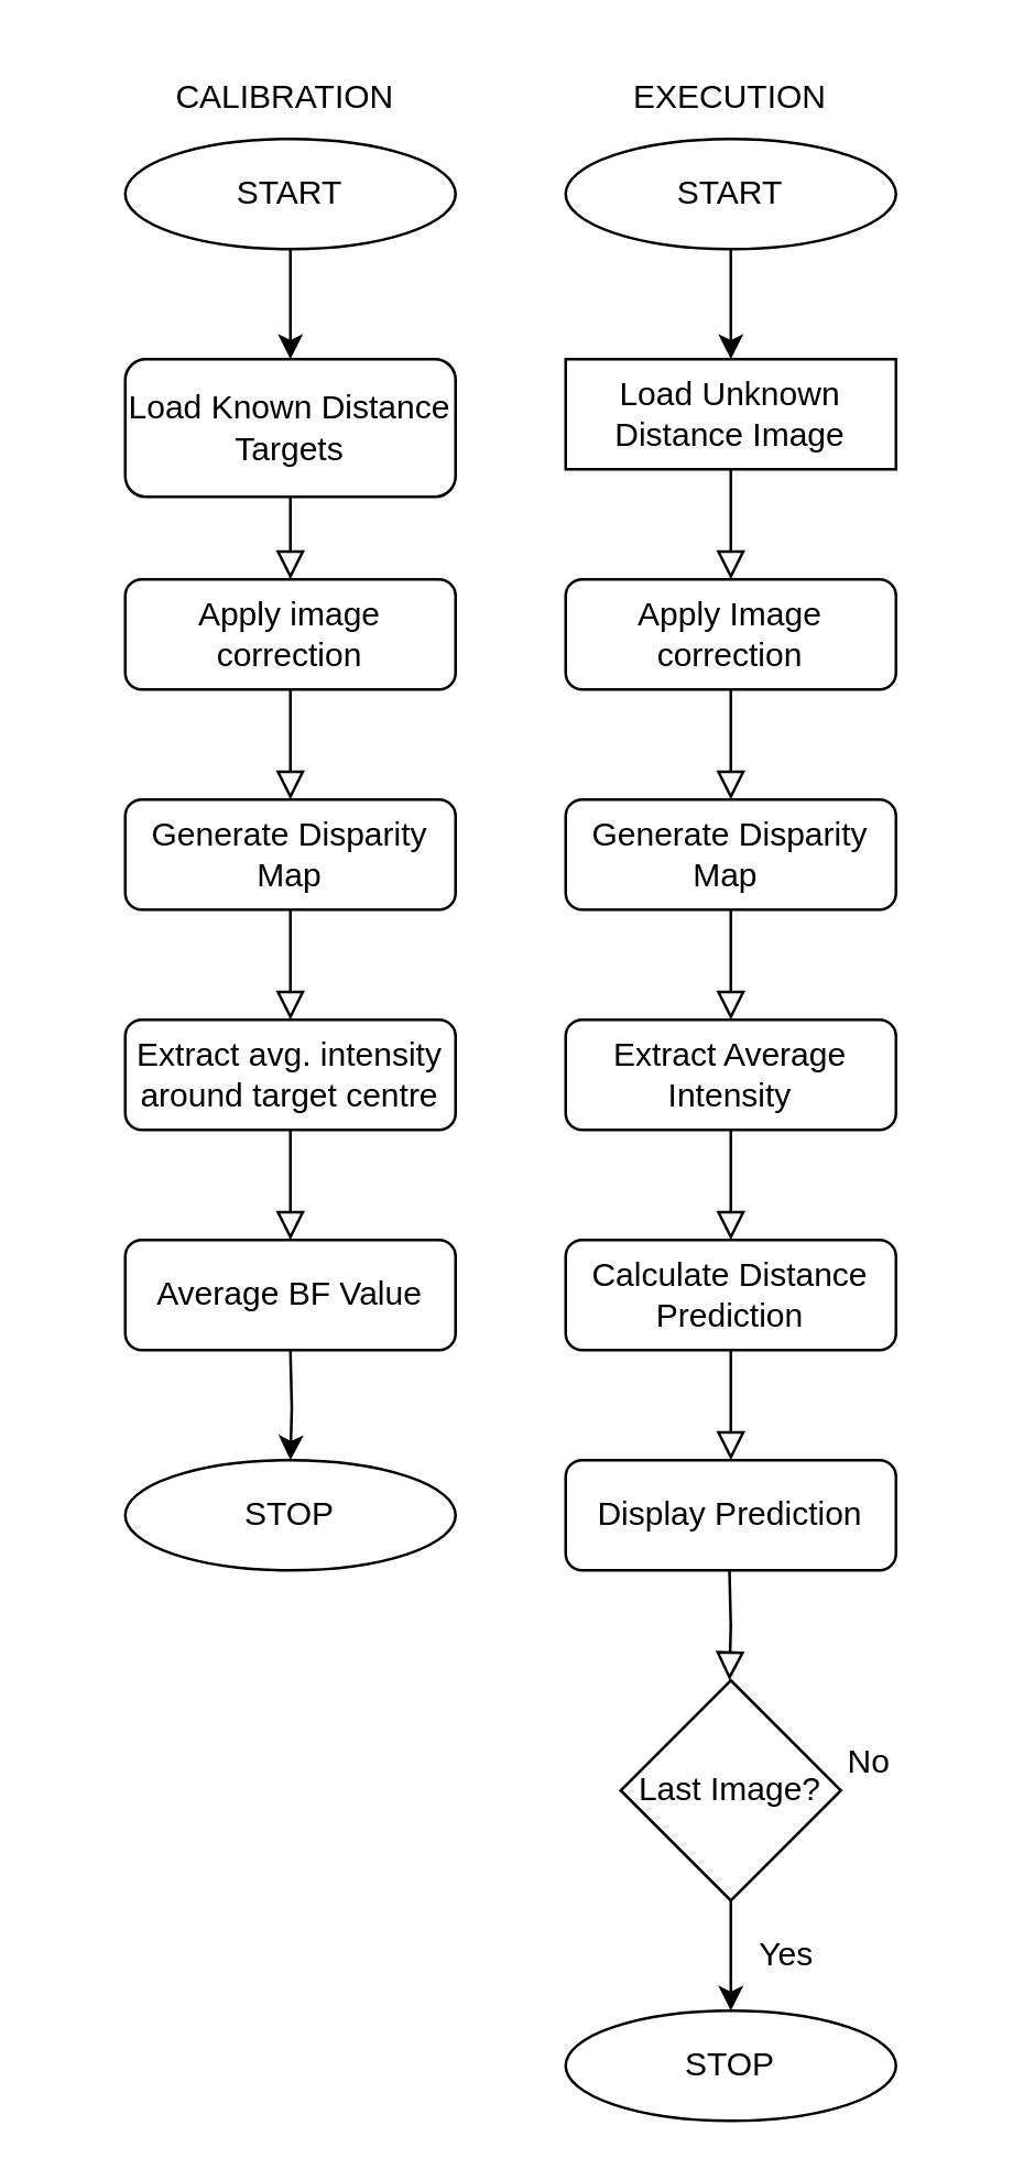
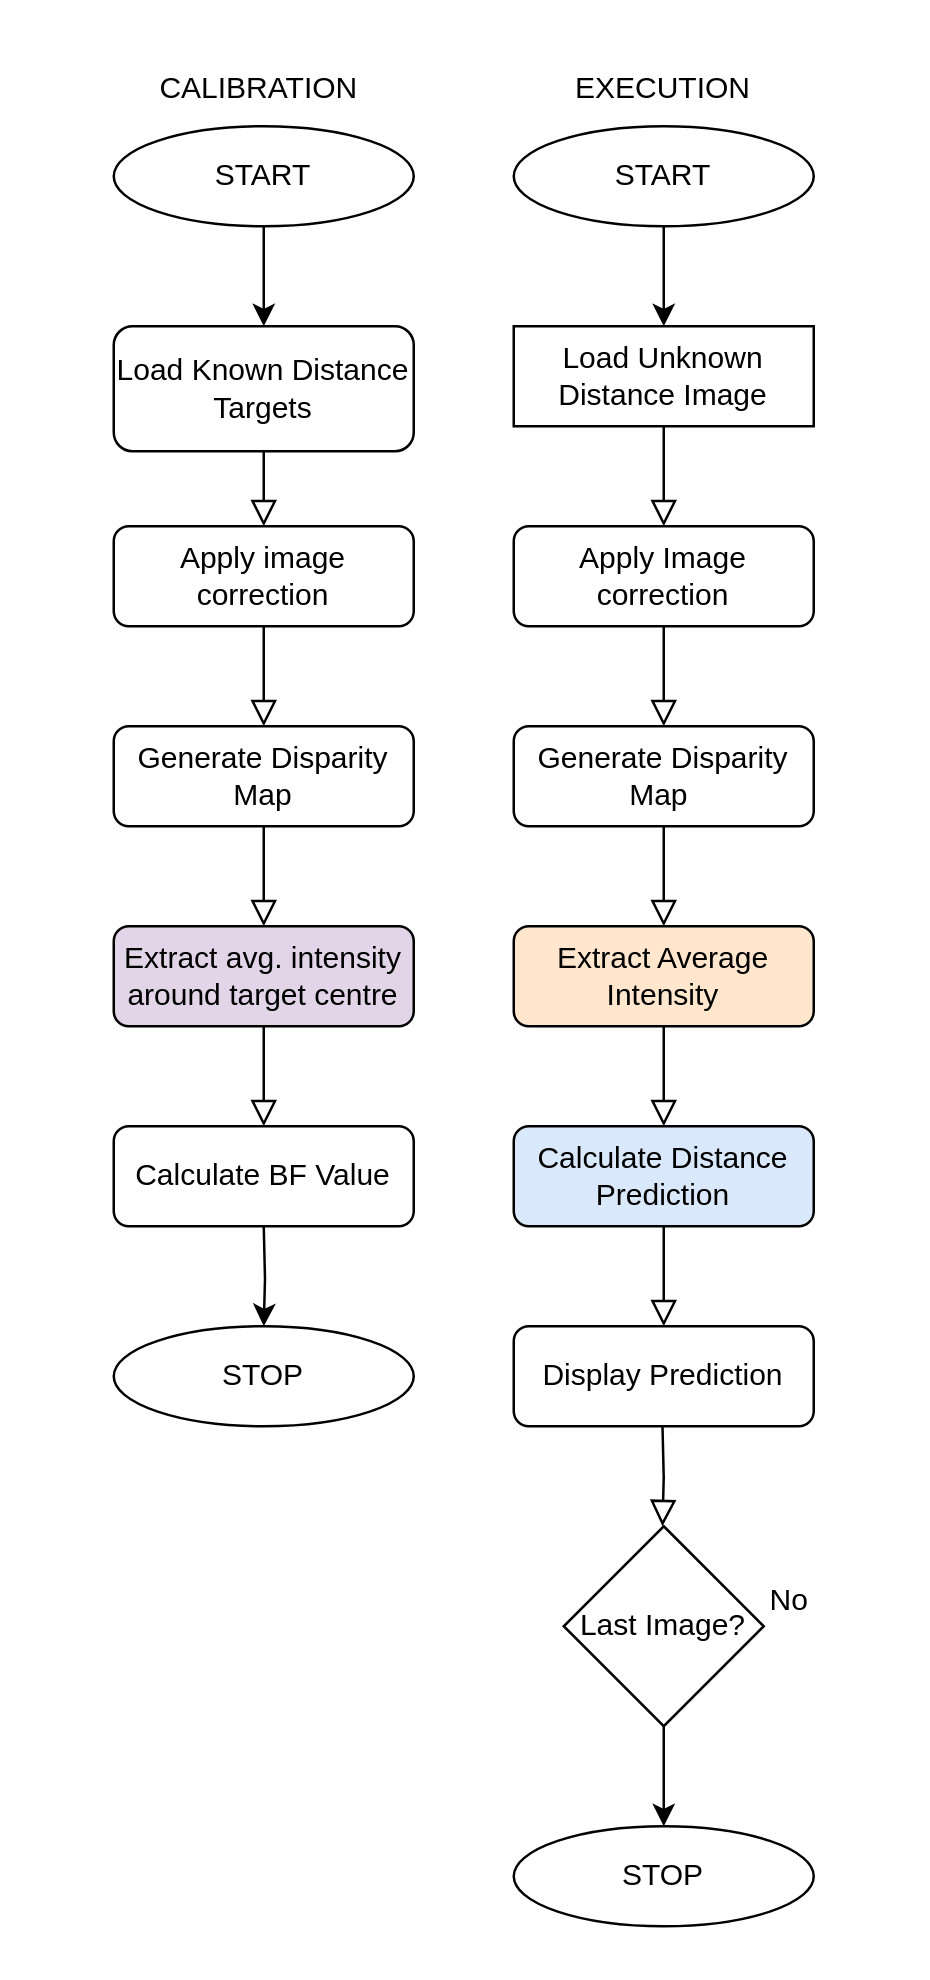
- <mxCell id="9" value="Extract avg. intensity around target centre" style="rounded=1;whiteSpace=wrap;html=1;fontSize=12;glass=0;strokeWidth=1;shadow=0;" vertex="1" parent="1"><mxGeometry x="45" y="370" width="120" height="40" as="geometry" /></mxCell>
+ <mxCell id="9" value="Extract avg. intensity around target centre" style="rounded=1;whiteSpace=wrap;html=1;fontSize=12;glass=0;strokeWidth=1;shadow=0;fillColor=#e1d5e7;" vertex="1" parent="1"><mxGeometry x="45" y="370" width="120" height="40" as="geometry" /></mxCell>
- <mxCell id="20" value="Extract Average Intensity" style="rounded=1;whiteSpace=wrap;html=1;fontSize=12;glass=0;strokeWidth=1;shadow=0;" vertex="1" parent="1"><mxGeometry x="205" y="370" width="120" height="40" as="geometry" /></mxCell>
+ <mxCell id="20" value="Extract Average Intensity" style="rounded=1;whiteSpace=wrap;html=1;fontSize=12;glass=0;strokeWidth=1;shadow=0;fillColor=#ffe6cc;" vertex="1" parent="1"><mxGeometry x="205" y="370" width="120" height="40" as="geometry" /></mxCell>
- <mxCell id="10" value="Average BF Value" style="rounded=1;whiteSpace=wrap;html=1;fontSize=12;glass=0;strokeWidth=1;shadow=0;" vertex="1" parent="1"><mxGeometry x="45" y="450" width="120" height="40" as="geometry" /></mxCell>
+ <mxCell id="10" value="Calculate BF Value" style="rounded=1;whiteSpace=wrap;html=1;fontSize=12;glass=0;strokeWidth=1;shadow=0;" vertex="1" parent="1"><mxGeometry x="45" y="450" width="120" height="40" as="geometry" /></mxCell>
- <mxCell id="22" value="Calculate Distance Prediction" style="rounded=1;whiteSpace=wrap;html=1;fontSize=12;glass=0;strokeWidth=1;shadow=0;" vertex="1" parent="1"><mxGeometry x="205" y="450" width="120" height="40" as="geometry" /></mxCell>
+ <mxCell id="22" value="Calculate Distance Prediction" style="rounded=1;whiteSpace=wrap;html=1;fontSize=12;glass=0;strokeWidth=1;shadow=0;fillColor=#dae8fc;" vertex="1" parent="1"><mxGeometry x="205" y="450" width="120" height="40" as="geometry" /></mxCell>
- <mxCell id="31" value="Yes" style="text;html=1;align=center;verticalAlign=middle;resizable=0;points=[];autosize=1;strokeColor=none;fillColor=none;" vertex="1" parent="1"><mxGeometry x="265" y="700" width="40" height="20" as="geometry" /></mxCell>
